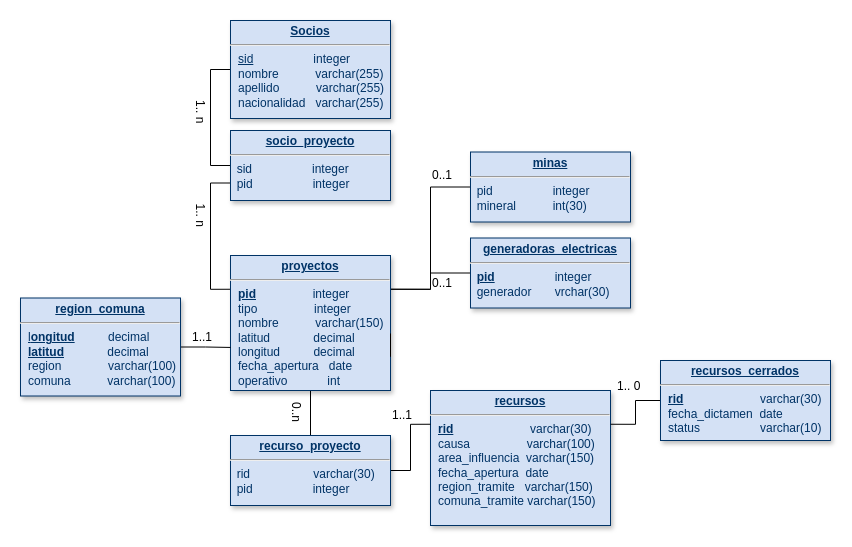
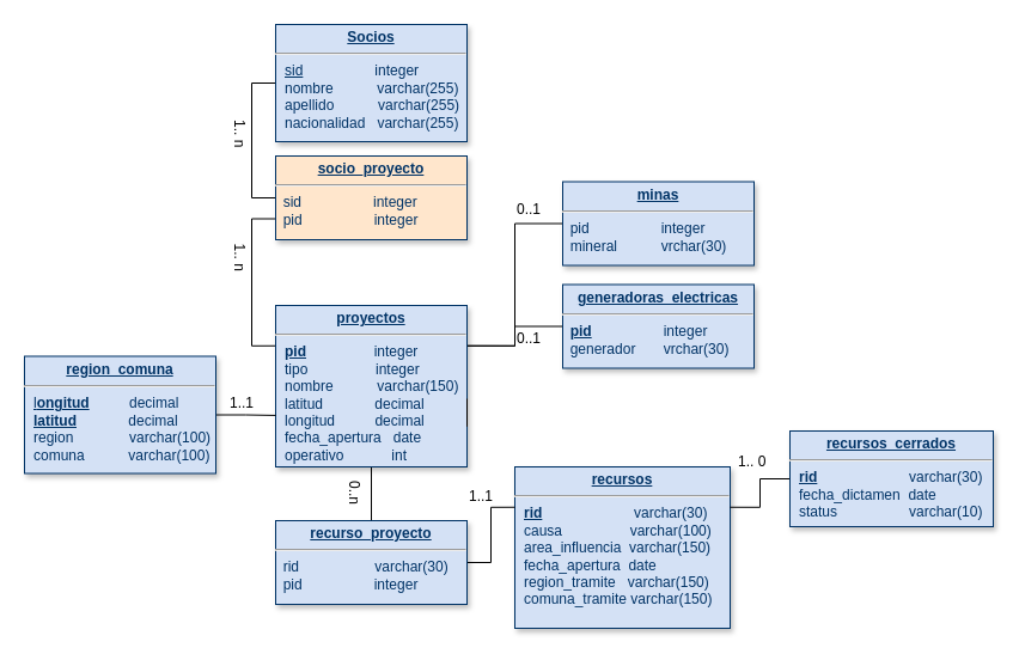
- <mxCell id="4" value="&lt;p style=&quot;margin: 0px ; margin-top: 4px ; text-align: center ; text-decoration: underline&quot;&gt;&lt;b&gt;socio_proyecto&lt;/b&gt;&lt;/p&gt;&lt;hr&gt;&amp;nbsp; sid&amp;nbsp; &amp;nbsp; &amp;nbsp; &amp;nbsp; &amp;nbsp; &amp;nbsp; &amp;nbsp; &amp;nbsp; &amp;nbsp; integer&amp;nbsp;&lt;br&gt;&lt;span&gt;&amp;nbsp; pid&amp;nbsp; &amp;nbsp; &amp;nbsp; &amp;nbsp; &amp;nbsp; &amp;nbsp; &amp;nbsp; &amp;nbsp; &amp;nbsp; integer&amp;nbsp;&lt;/span&gt;" style="verticalAlign=top;align=left;overflow=fill;fontSize=12;fontFamily=Helvetica;html=1;strokeColor=#003366;shadow=1;fillColor=#D4E1F5;fontColor=#003366" parent="1" vertex="1"><mxGeometry x="230" y="130" width="160" height="70" as="geometry" /></mxCell>
+ <mxCell id="4" value="&lt;p style=&quot;margin: 0px ; margin-top: 4px ; text-align: center ; text-decoration: underline&quot;&gt;&lt;b&gt;socio_proyecto&lt;/b&gt;&lt;/p&gt;&lt;hr&gt;&amp;nbsp; sid&amp;nbsp; &amp;nbsp; &amp;nbsp; &amp;nbsp; &amp;nbsp; &amp;nbsp; &amp;nbsp; &amp;nbsp; &amp;nbsp; integer&amp;nbsp;&lt;br&gt;&lt;span&gt;&amp;nbsp; pid&amp;nbsp; &amp;nbsp; &amp;nbsp; &amp;nbsp; &amp;nbsp; &amp;nbsp; &amp;nbsp; &amp;nbsp; &amp;nbsp; integer&amp;nbsp;&lt;/span&gt;" style="verticalAlign=top;align=left;overflow=fill;fontSize=12;fontFamily=Helvetica;html=1;strokeColor=#003366;shadow=1;fillColor=#ffe6cc;fontColor=#003366;" parent="1" vertex="1"><mxGeometry x="230" y="130" width="160" height="70" as="geometry" /></mxCell>
- <mxCell id="10" value="&lt;p style=&quot;margin: 0px ; margin-top: 4px ; text-align: center ; text-decoration: underline&quot;&gt;&lt;b&gt;minas&lt;/b&gt;&lt;/p&gt;&lt;hr&gt;&amp;nbsp; pid&amp;nbsp; &amp;nbsp; &amp;nbsp; &amp;nbsp; &amp;nbsp; &amp;nbsp; &amp;nbsp; &amp;nbsp; &amp;nbsp; integer&amp;nbsp;&lt;br&gt;&lt;span&gt;&amp;nbsp; mineral&amp;nbsp; &amp;nbsp; &amp;nbsp; &amp;nbsp; &amp;nbsp; &amp;nbsp;int(30)&amp;nbsp;&lt;/span&gt;" style="verticalAlign=top;align=left;overflow=fill;fontSize=12;fontFamily=Helvetica;html=1;strokeColor=#003366;shadow=1;fillColor=#D4E1F5;fontColor=#003366" parent="1" vertex="1"><mxGeometry x="470" y="151.5" width="160" height="70" as="geometry" /></mxCell>
+ <mxCell id="10" value="&lt;p style=&quot;margin: 0px ; margin-top: 4px ; text-align: center ; text-decoration: underline&quot;&gt;&lt;b&gt;minas&lt;/b&gt;&lt;/p&gt;&lt;hr&gt;&amp;nbsp; pid&amp;nbsp; &amp;nbsp; &amp;nbsp; &amp;nbsp; &amp;nbsp; &amp;nbsp; &amp;nbsp; &amp;nbsp; &amp;nbsp; integer&amp;nbsp;&lt;br&gt;&lt;span&gt;&amp;nbsp; mineral&amp;nbsp; &amp;nbsp; &amp;nbsp; &amp;nbsp; &amp;nbsp; &amp;nbsp;vrchar(30)&amp;nbsp;&lt;/span&gt;" style="verticalAlign=top;align=left;overflow=fill;fontSize=12;fontFamily=Helvetica;html=1;strokeColor=#003366;shadow=1;fillColor=#D4E1F5;fontColor=#003366" parent="1" vertex="1"><mxGeometry x="470" y="151.5" width="160" height="70" as="geometry" /></mxCell>
